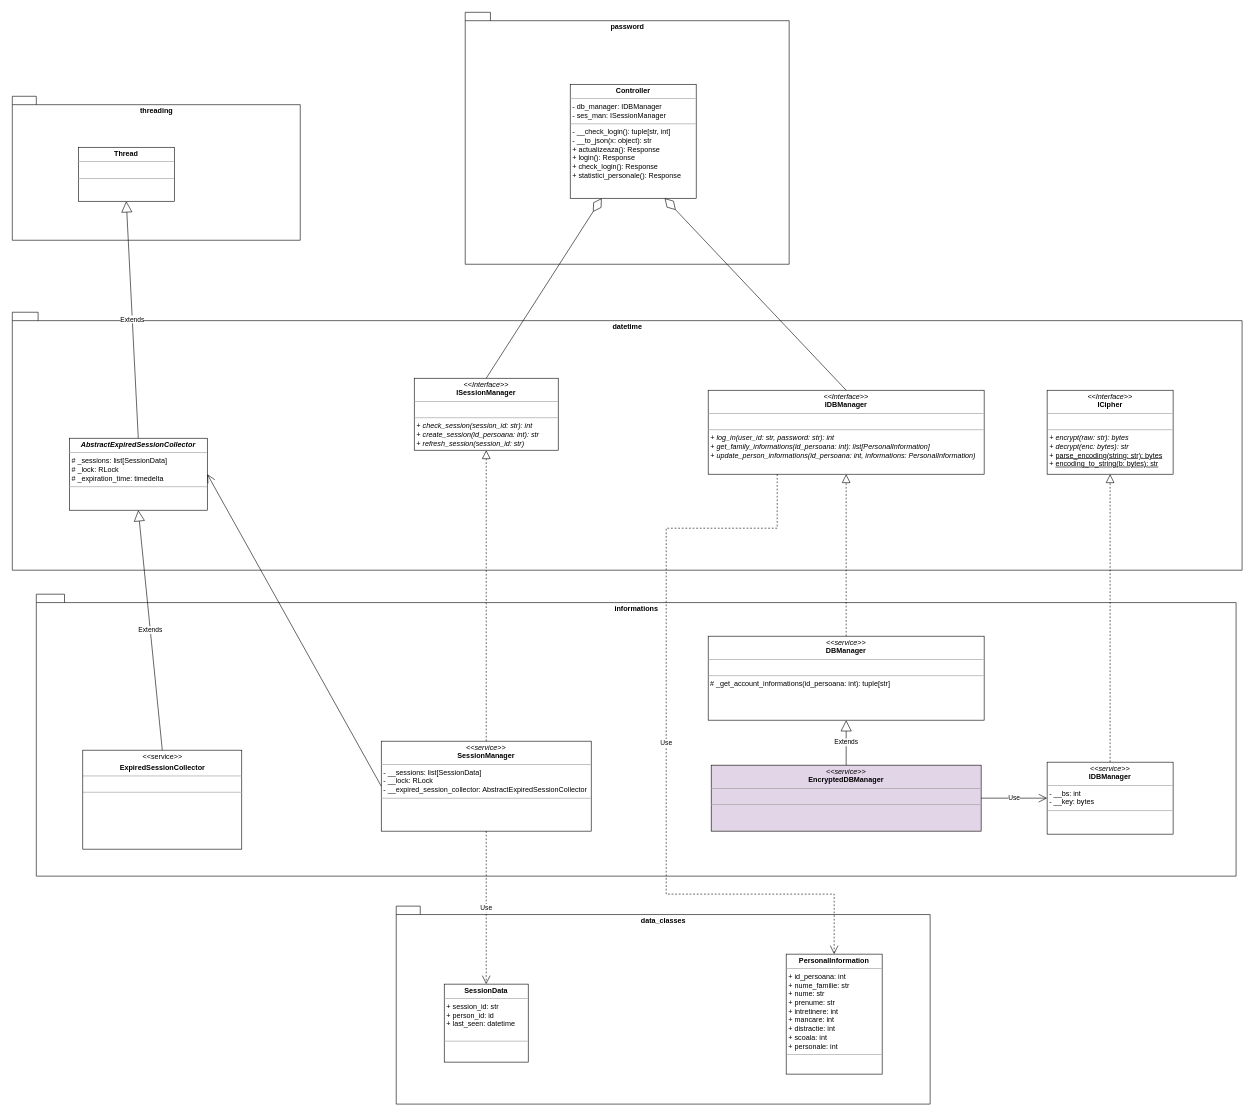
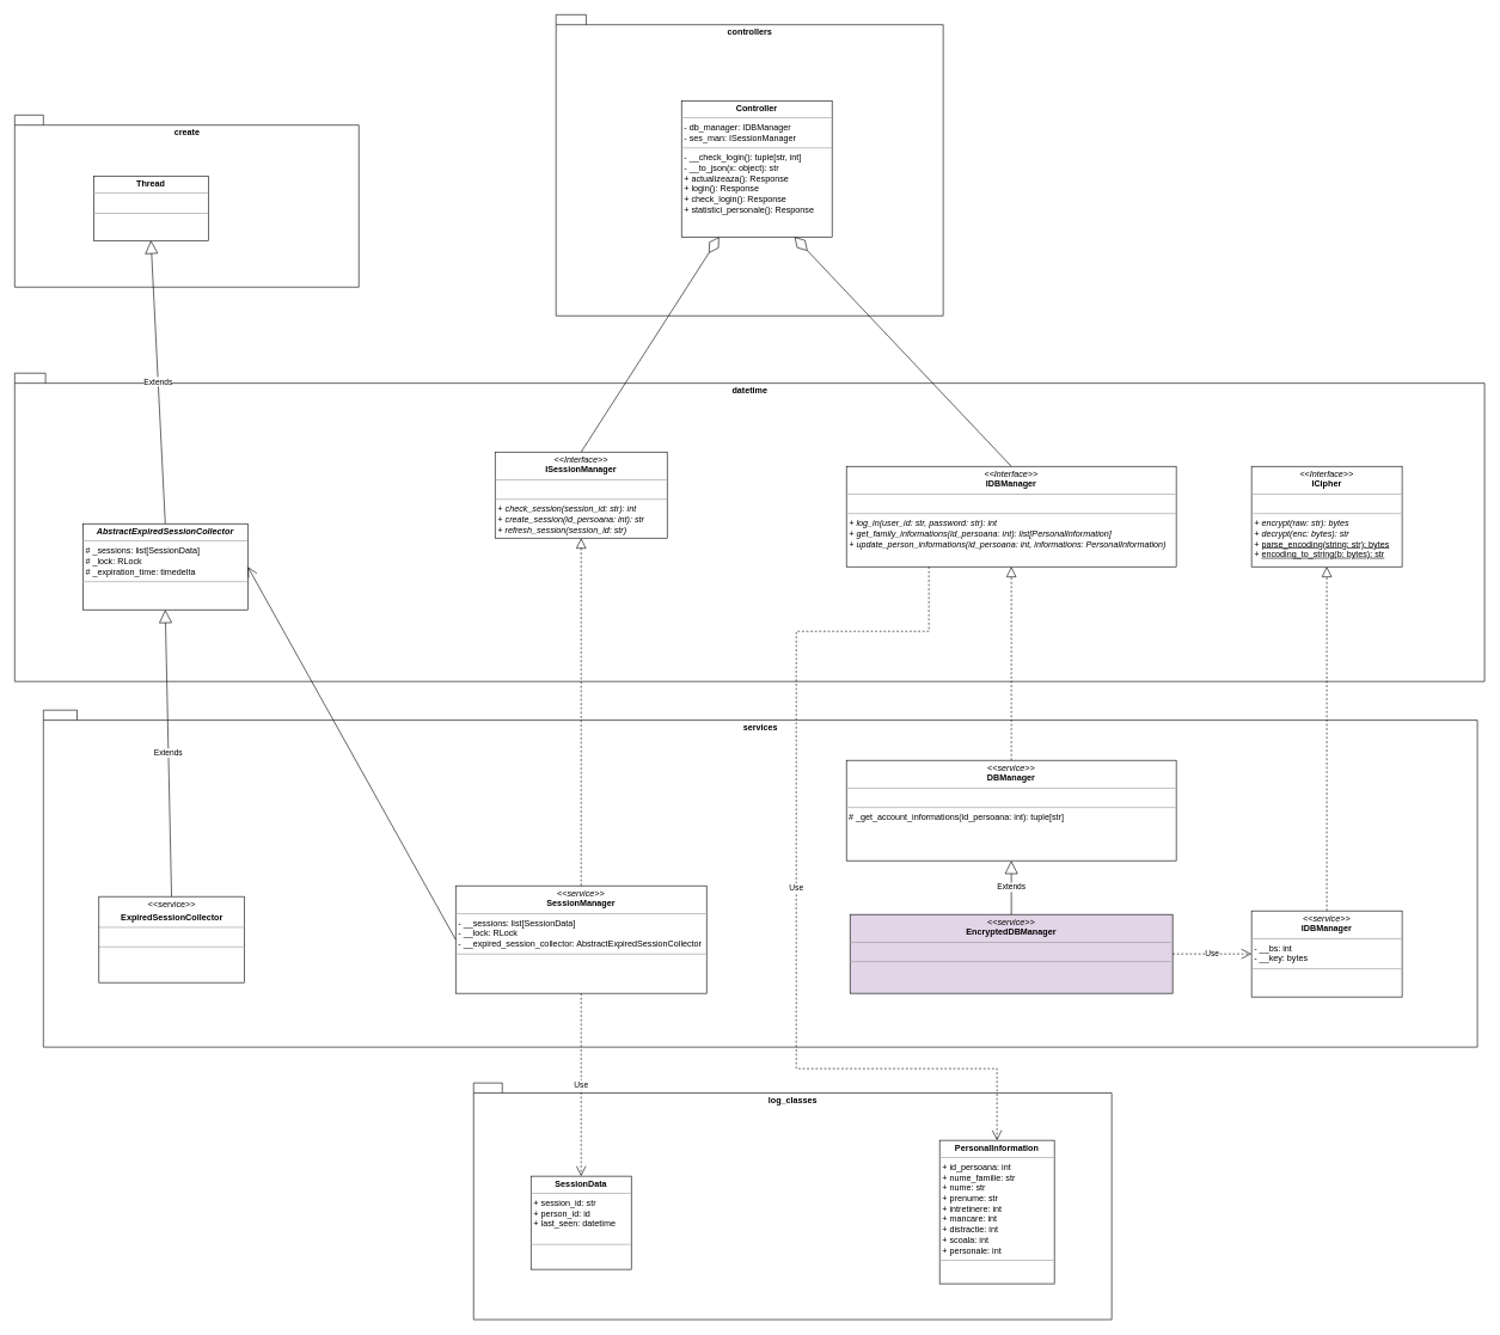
- <mxCell id="3" value="password" style="shape=folder;fontStyle=1;spacingTop=10;tabWidth=40;tabHeight=14;tabPosition=left;html=1;fontColor=#000000;verticalAlign=top;" parent="1" vertex="1"><mxGeometry x="775" y="20" width="540" height="420" as="geometry" /></mxCell>
+ <mxCell id="3" value="controllers" style="shape=folder;fontStyle=1;spacingTop=10;tabWidth=40;tabHeight=14;tabPosition=left;html=1;fontColor=#000000;verticalAlign=top;" parent="1" vertex="1"><mxGeometry x="775" y="20" width="540" height="420" as="geometry" /></mxCell>
- <mxCell id="2" value="threading" style="shape=folder;fontStyle=1;spacingTop=10;tabWidth=40;tabHeight=14;tabPosition=left;html=1;fontColor=#000000;verticalAlign=top;" vertex="1" parent="1"><mxGeometry x="20" y="160" width="480" height="240" as="geometry" /></mxCell>
+ <mxCell id="2" value="create" style="shape=folder;fontStyle=1;spacingTop=10;tabWidth=40;tabHeight=14;tabPosition=left;html=1;fontColor=#000000;verticalAlign=top;" vertex="1" parent="1"><mxGeometry x="20" y="160" width="480" height="240" as="geometry" /></mxCell>
- <mxCell id="5" value="informations" style="shape=folder;fontStyle=1;spacingTop=10;tabWidth=40;tabHeight=14;tabPosition=left;html=1;fontColor=#000000;verticalAlign=top;" parent="1" vertex="1"><mxGeometry x="60" y="990" width="2000" height="470" as="geometry" /></mxCell>
+ <mxCell id="5" value="services" style="shape=folder;fontStyle=1;spacingTop=10;tabWidth=40;tabHeight=14;tabPosition=left;html=1;fontColor=#000000;verticalAlign=top;" parent="1" vertex="1"><mxGeometry x="60" y="990" width="2000" height="470" as="geometry" /></mxCell>
- <mxCell id="13" value="Use" style="endArrow=open;endSize=12;dashed=0;html=1;rounded=0;entryX=0;entryY=0.5;entryDx=0;entryDy=0;exitX=1;exitY=0.5;exitDx=0;exitDy=0;" parent="1" source="12" target="10" edge="1"><mxGeometry width="160" relative="1" as="geometry"><mxPoint x="675" y="890" as="sourcePoint" /><mxPoint x="835" y="890" as="targetPoint" /></mxGeometry></mxCell>
+ <mxCell id="13" value="Use" style="endArrow=open;endSize=12;dashed=1;html=1;rounded=0;entryX=0;entryY=0.5;entryDx=0;entryDy=0;exitX=1;exitY=0.5;exitDx=0;exitDy=0;" parent="1" source="12" target="10" edge="1"><mxGeometry width="160" relative="1" as="geometry"><mxPoint x="675" y="890" as="sourcePoint" /><mxPoint x="835" y="890" as="targetPoint" /></mxGeometry></mxCell>
- <mxCell id="22" value="&lt;p style=&quot;margin: 0px ; margin-top: 4px ; text-align: center&quot;&gt;&amp;lt;&amp;lt;service&amp;gt;&amp;gt;&lt;b&gt;&lt;br&gt;&lt;/b&gt;&lt;/p&gt;&lt;p style=&quot;margin: 0px ; margin-top: 4px ; text-align: center&quot;&gt;&lt;b&gt;ExpiredSessionCollector&lt;/b&gt;&lt;br&gt;&lt;/p&gt;&lt;hr size=&quot;1&quot;&gt;&lt;br&gt;&lt;hr size=&quot;1&quot;&gt;&lt;p style=&quot;margin: 0px ; margin-left: 4px&quot;&gt;&lt;br&gt;&lt;/p&gt;" style="verticalAlign=top;align=left;overflow=fill;fontSize=12;fontFamily=Helvetica;html=1;fontColor=#000000;" parent="1" vertex="1"><mxGeometry x="137.5" y="1250" width="265" height="165" as="geometry" /></mxCell>
+ <mxCell id="22" value="&lt;p style=&quot;margin: 0px ; margin-top: 4px ; text-align: center&quot;&gt;&amp;lt;&amp;lt;service&amp;gt;&amp;gt;&lt;b&gt;&lt;br&gt;&lt;/b&gt;&lt;/p&gt;&lt;p style=&quot;margin: 0px ; margin-top: 4px ; text-align: center&quot;&gt;&lt;b&gt;ExpiredSessionCollector&lt;/b&gt;&lt;br&gt;&lt;/p&gt;&lt;hr size=&quot;1&quot;&gt;&lt;br&gt;&lt;hr size=&quot;1&quot;&gt;&lt;p style=&quot;margin: 0px ; margin-left: 4px&quot;&gt;&lt;br&gt;&lt;/p&gt;" style="verticalAlign=top;align=left;overflow=fill;fontSize=12;fontFamily=Helvetica;html=1;fontColor=#000000;" parent="1" vertex="1"><mxGeometry x="137.5" y="1250" width="202.5" height="120" as="geometry" /></mxCell>
- <mxCell id="4" value="data_classes" style="shape=folder;fontStyle=1;spacingTop=10;tabWidth=40;tabHeight=14;tabPosition=left;html=1;fontColor=#000000;verticalAlign=top;" parent="1" vertex="1"><mxGeometry x="660" y="1510" width="890" height="330" as="geometry" /></mxCell>
+ <mxCell id="4" value="log_classes" style="shape=folder;fontStyle=1;spacingTop=10;tabWidth=40;tabHeight=14;tabPosition=left;html=1;fontColor=#000000;verticalAlign=top;" parent="1" vertex="1"><mxGeometry x="660" y="1510" width="890" height="330" as="geometry" /></mxCell>
